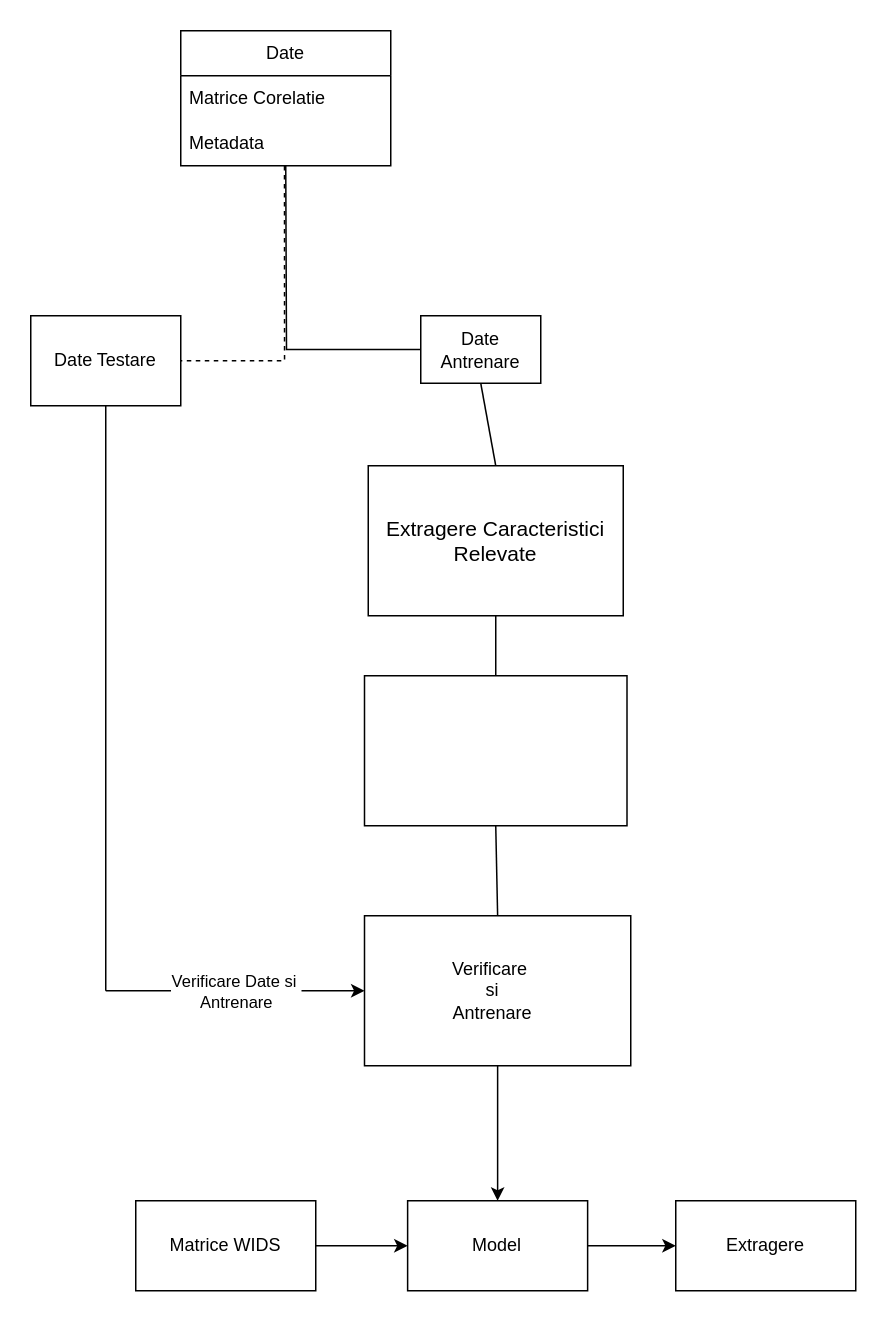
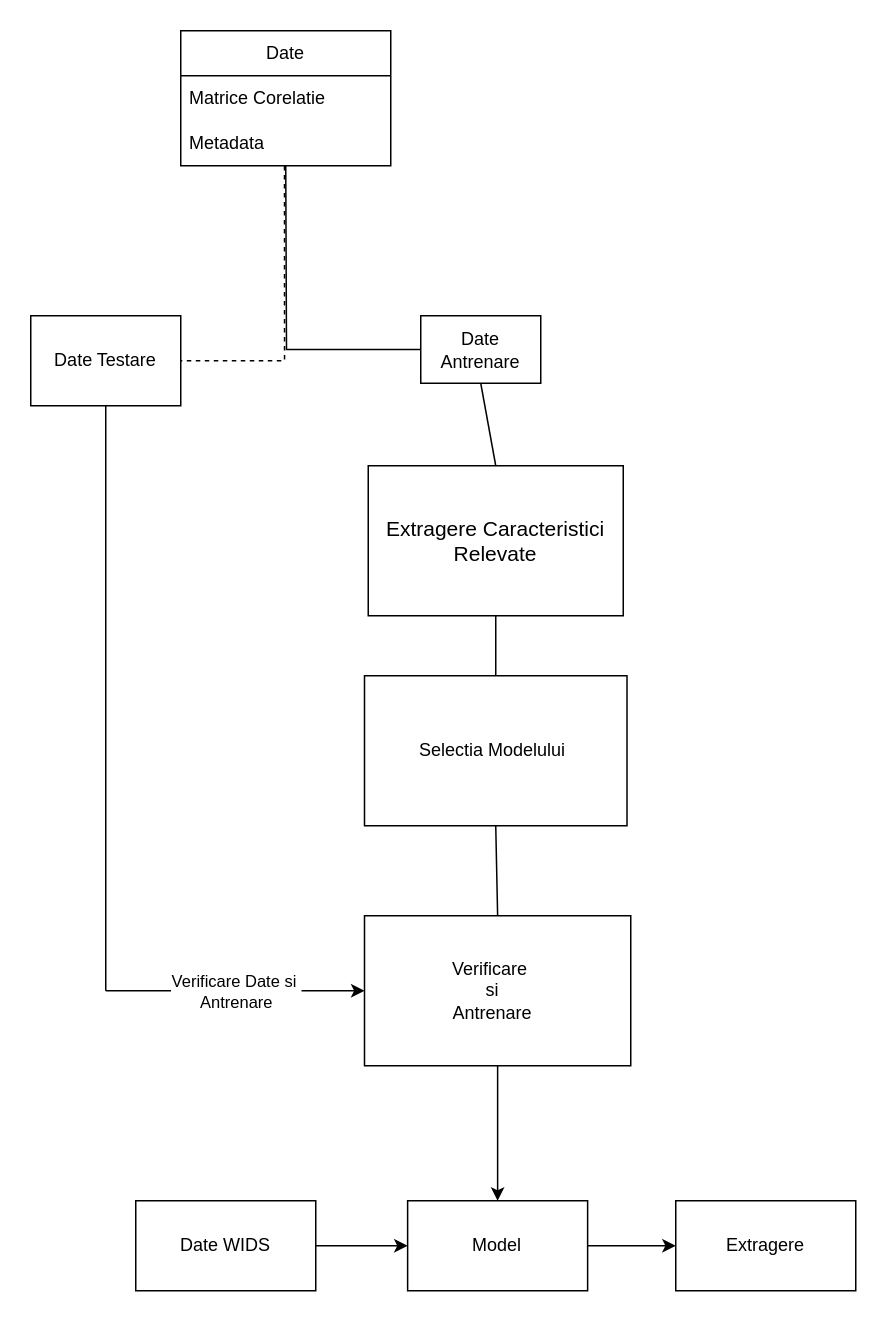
+ <mxCell id="13" value="Selectia Modelului" style="text;html=1;strokeColor=none;fillColor=none;align=center;verticalAlign=middle;whiteSpace=wrap;rounded=0;" vertex="1" parent="1"><mxGeometry x="252.5" y="460" width="150" height="80" as="geometry" /></mxCell>
- <mxCell id="25" value="Matrice WIDS" style="text;html=1;strokeColor=none;fillColor=none;align=center;verticalAlign=middle;whiteSpace=wrap;rounded=0;" vertex="1" parent="1"><mxGeometry x="90" y="800" width="120" height="60" as="geometry" /></mxCell>
+ <mxCell id="25" value="Date WIDS" style="text;html=1;strokeColor=none;fillColor=none;align=center;verticalAlign=middle;whiteSpace=wrap;rounded=0;" vertex="1" parent="1"><mxGeometry x="90" y="800" width="120" height="60" as="geometry" /></mxCell>
